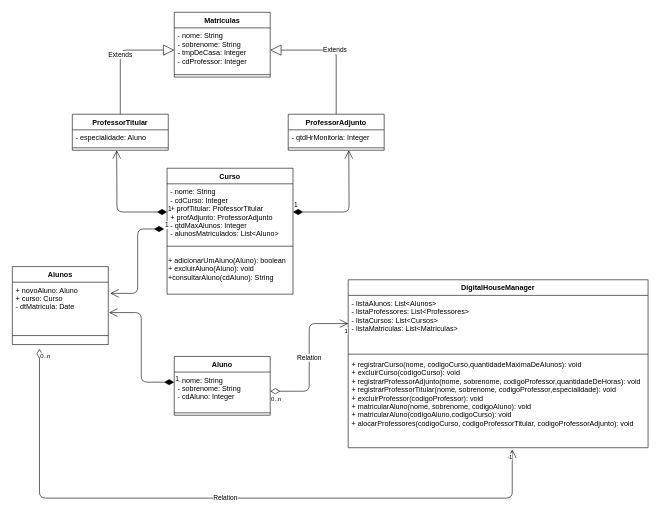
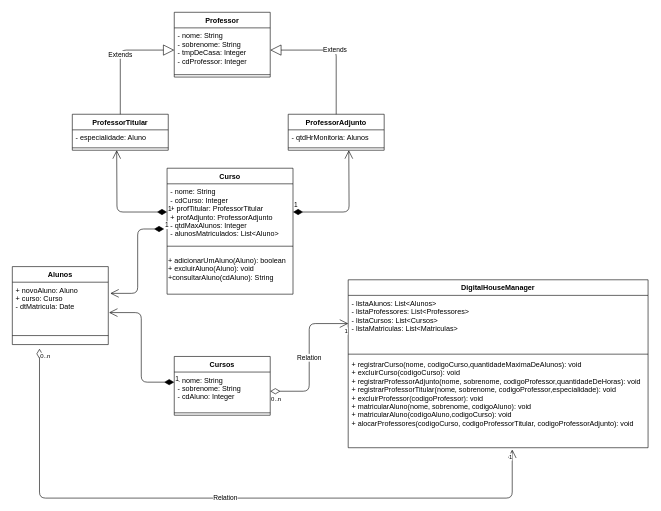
- <mxCell id="9" value="Matriculas" style="swimlane;fontStyle=1;align=center;verticalAlign=top;childLayout=stackLayout;horizontal=1;startSize=26;horizontalStack=0;resizeParent=1;resizeParentMax=0;resizeLast=0;collapsible=1;marginBottom=0;" vertex="1" parent="1"><mxGeometry x="290" y="20" width="160" height="108" as="geometry" /></mxCell>
+ <mxCell id="9" value="Professor" style="swimlane;fontStyle=1;align=center;verticalAlign=top;childLayout=stackLayout;horizontal=1;startSize=26;horizontalStack=0;resizeParent=1;resizeParentMax=0;resizeLast=0;collapsible=1;marginBottom=0;" vertex="1" parent="1"><mxGeometry x="290" y="20" width="160" height="108" as="geometry" /></mxCell>
- <mxCell id="16" value="- qtdHrMonitoria: Integer" style="text;strokeColor=none;fillColor=none;align=left;verticalAlign=top;spacingLeft=4;spacingRight=4;overflow=hidden;rotatable=0;points=[[0,0.5],[1,0.5]];portConstraint=eastwest;" vertex="1" parent="15"><mxGeometry y="26" width="160" height="26" as="geometry" /></mxCell>
+ <mxCell id="16" value="- qtdHrMonitoria: Alunos" style="text;strokeColor=none;fillColor=none;align=left;verticalAlign=top;spacingLeft=4;spacingRight=4;overflow=hidden;rotatable=0;points=[[0,0.5],[1,0.5]];portConstraint=eastwest;" vertex="1" parent="15"><mxGeometry y="26" width="160" height="26" as="geometry" /></mxCell>
- <mxCell id="2" value="Aluno" style="swimlane;fontStyle=1;align=center;verticalAlign=top;childLayout=stackLayout;horizontal=1;startSize=26;horizontalStack=0;resizeParent=1;resizeParentMax=0;resizeLast=0;collapsible=1;marginBottom=0;" vertex="1" parent="1"><mxGeometry x="290" y="593.833" width="160" height="98" as="geometry" /></mxCell>
+ <mxCell id="2" value="Cursos" style="swimlane;fontStyle=1;align=center;verticalAlign=top;childLayout=stackLayout;horizontal=1;startSize=26;horizontalStack=0;resizeParent=1;resizeParentMax=0;resizeLast=0;collapsible=1;marginBottom=0;" vertex="1" parent="1"><mxGeometry x="290" y="593.833" width="160" height="98" as="geometry" /></mxCell>
